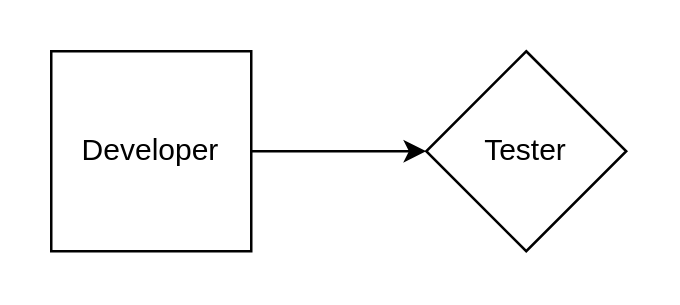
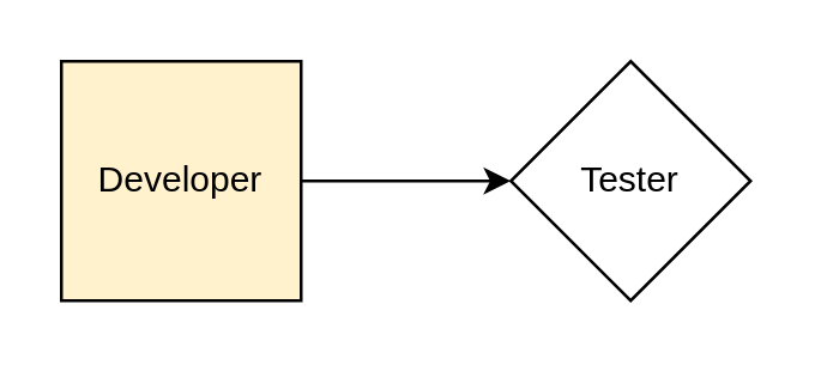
- <mxCell id="2" value="Developer" style="whiteSpace=wrap;html=1;aspect=fixed;" vertex="1" parent="1"><mxGeometry x="20" y="20" width="80" height="80" as="geometry" /></mxCell>
+ <mxCell id="2" value="Developer" style="whiteSpace=wrap;html=1;aspect=fixed;fillColor=#fff2cc;" vertex="1" parent="1"><mxGeometry x="20" y="20" width="80" height="80" as="geometry" /></mxCell>
